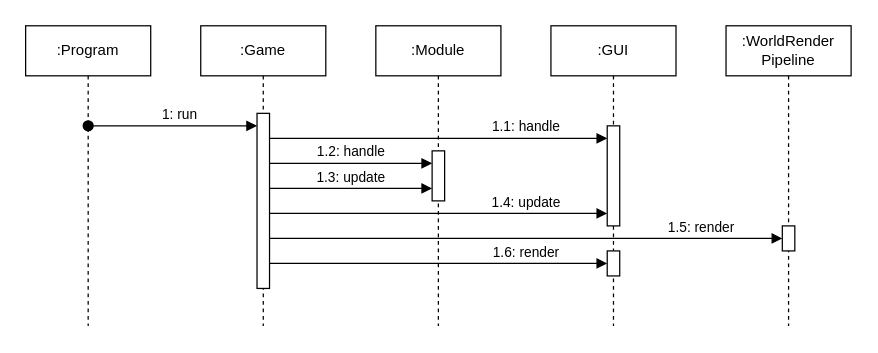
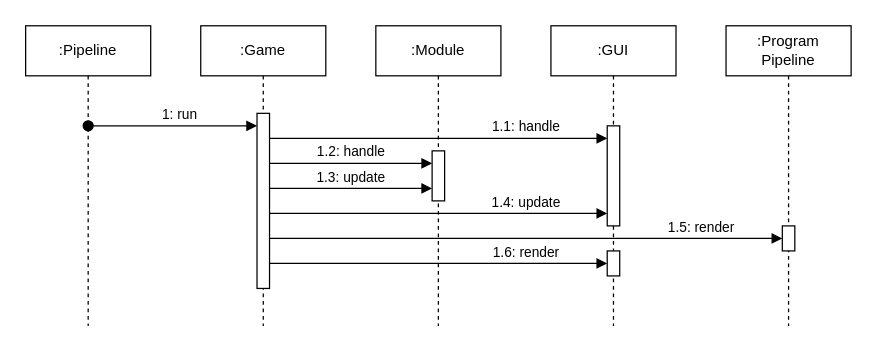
- <mxCell id="2" value=":Program" style="shape=umlLifeline;perimeter=lifelinePerimeter;whiteSpace=wrap;html=1;container=1;collapsible=0;recursiveResize=0;outlineConnect=0;" parent="1" vertex="1"><mxGeometry x="20" y="20" width="100" height="240" as="geometry" /></mxCell>
+ <mxCell id="2" value=":Pipeline" style="shape=umlLifeline;perimeter=lifelinePerimeter;whiteSpace=wrap;html=1;container=1;collapsible=0;recursiveResize=0;outlineConnect=0;" parent="1" vertex="1"><mxGeometry x="20" y="20" width="100" height="240" as="geometry" /></mxCell>
- <mxCell id="15" value=":WorldRender&lt;br&gt;Pipeline" style="shape=umlLifeline;perimeter=lifelinePerimeter;whiteSpace=wrap;html=1;container=1;collapsible=0;recursiveResize=0;outlineConnect=0;" parent="1" vertex="1"><mxGeometry x="580" y="20" width="100" height="240" as="geometry" /></mxCell>
+ <mxCell id="15" value=":Program&lt;br&gt;Pipeline" style="shape=umlLifeline;perimeter=lifelinePerimeter;whiteSpace=wrap;html=1;container=1;collapsible=0;recursiveResize=0;outlineConnect=0;" parent="1" vertex="1"><mxGeometry x="580" y="20" width="100" height="240" as="geometry" /></mxCell>
